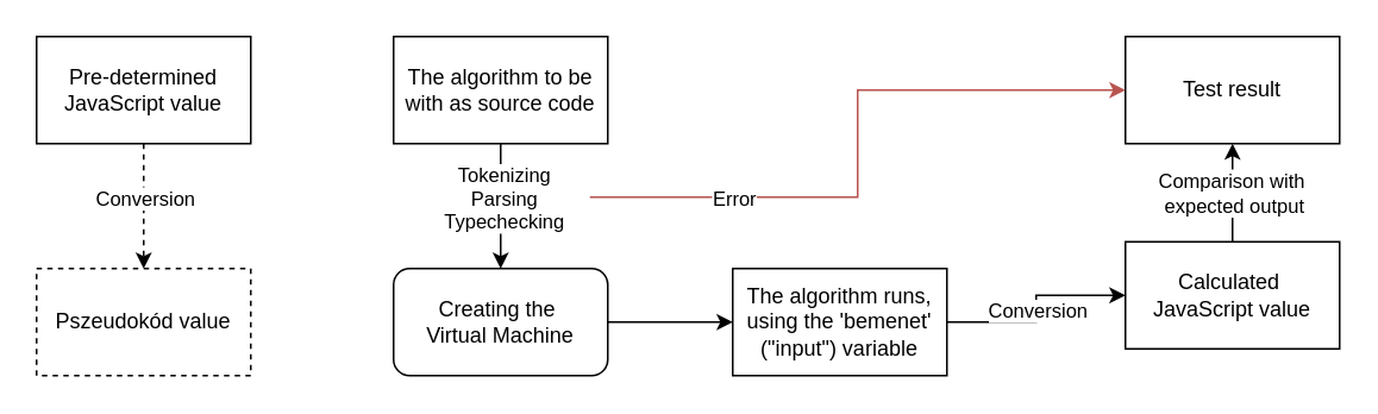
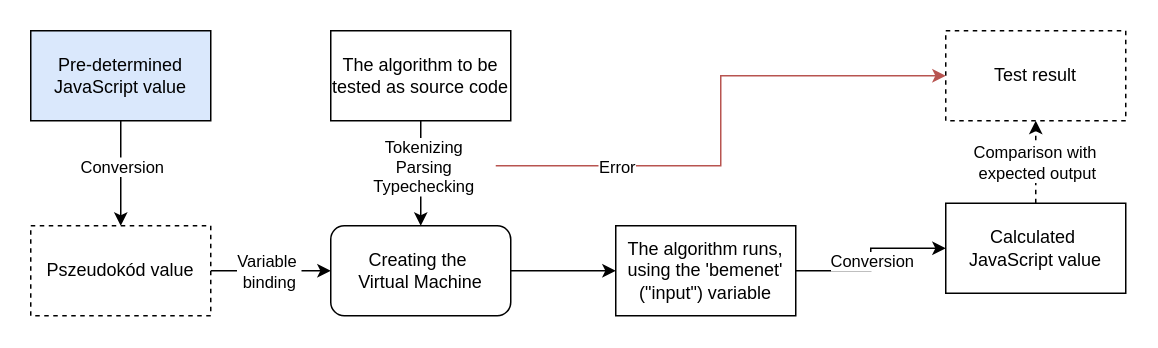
- <mxCell id="4" value="Pre-determined JavaScript value" style="rounded=0;whiteSpace=wrap;html=1;" parent="1" vertex="1"><mxGeometry x="20" y="20" width="120" height="60" as="geometry" /></mxCell>
+ <mxCell id="4" value="Pre-determined JavaScript value" style="rounded=0;whiteSpace=wrap;html=1;fillColor=#dae8fc;" parent="1" vertex="1"><mxGeometry x="20" y="20" width="120" height="60" as="geometry" /></mxCell>
- <mxCell id="12" value="The algorithm to be with as source code" style="rounded=0;whiteSpace=wrap;html=1;" parent="1" vertex="1"><mxGeometry x="220" y="20" width="120" height="60" as="geometry" /></mxCell>
+ <mxCell id="12" value="The algorithm to be tested as source code" style="rounded=0;whiteSpace=wrap;html=1;" parent="1" vertex="1"><mxGeometry x="220" y="20" width="120" height="60" as="geometry" /></mxCell>
- <mxCell id="19" value="Test result" style="rounded=0;whiteSpace=wrap;html=1;" parent="1" vertex="1"><mxGeometry x="630" y="20" width="120" height="60" as="geometry" /></mxCell>
+ <mxCell id="19" value="Test result" style="rounded=0;whiteSpace=wrap;html=1;dashed=1;" parent="1" vertex="1"><mxGeometry x="630" y="20" width="120" height="60" as="geometry" /></mxCell>
- <mxCell id="2" style="edgeStyle=orthogonalEdgeStyle;rounded=0;orthogonalLoop=1;jettySize=auto;html=1;dashed=1;" parent="1" source="4" target="7" edge="1"><mxGeometry relative="1" as="geometry" /></mxCell>
+ <mxCell id="2" style="edgeStyle=orthogonalEdgeStyle;rounded=0;orthogonalLoop=1;jettySize=auto;html=1;" parent="1" source="4" target="7" edge="1"><mxGeometry relative="1" as="geometry" /></mxCell>
- <mxCell id="16" style="edgeStyle=orthogonalEdgeStyle;rounded=0;orthogonalLoop=1;jettySize=auto;html=1;" parent="1" source="18" target="19" edge="1"><mxGeometry relative="1" as="geometry" /></mxCell>
+ <mxCell id="16" style="edgeStyle=orthogonalEdgeStyle;rounded=0;orthogonalLoop=1;jettySize=auto;html=1;dashed=1;" parent="1" source="18" target="19" edge="1"><mxGeometry relative="1" as="geometry" /></mxCell>
+ <mxCell id="5" style="edgeStyle=orthogonalEdgeStyle;rounded=0;orthogonalLoop=1;jettySize=auto;html=1;entryX=0;entryY=0.5;entryDx=0;entryDy=0;" parent="1" source="7" target="9" edge="1"><mxGeometry relative="1" as="geometry"><mxPoint x="270" y="180" as="targetPoint" /></mxGeometry></mxCell>
+ <mxCell id="6" value="&lt;div&gt;Variable&amp;nbsp;&lt;/div&gt;&lt;div&gt;binding&lt;/div&gt;" style="edgeLabel;html=1;align=center;verticalAlign=middle;resizable=0;points=[];" parent="5" vertex="1" connectable="0"><mxGeometry x="-0.108" relative="1" as="geometry"><mxPoint x="2" as="offset" /></mxGeometry></mxCell>
